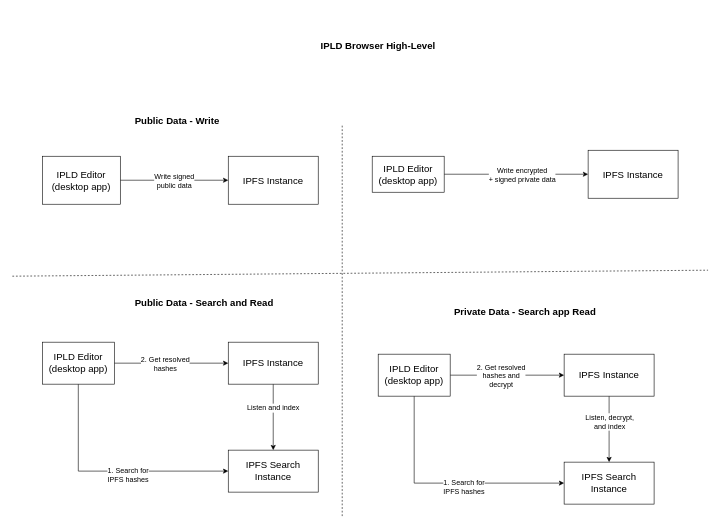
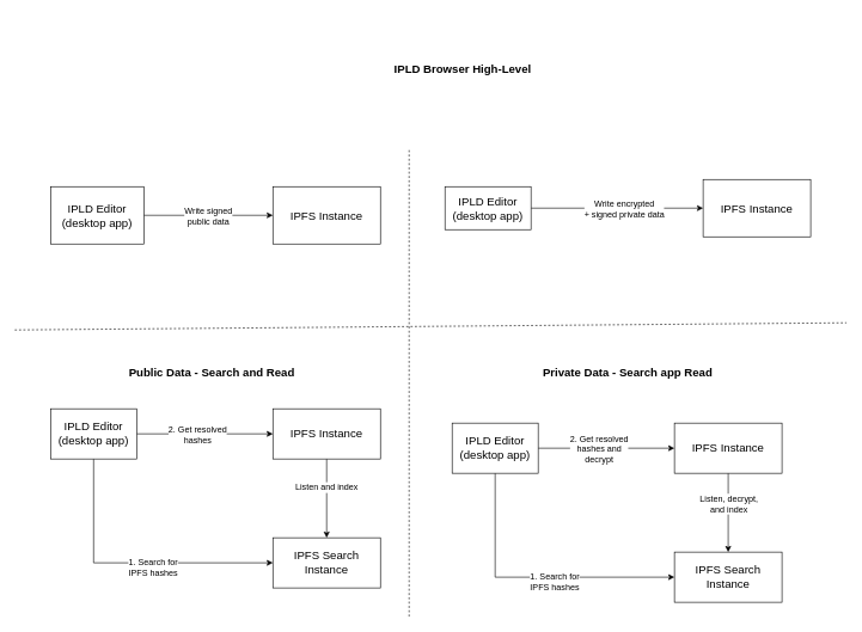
- <mxCell id="2" value="IPLD Browser High-Level" style="text;html=1;strokeColor=none;fillColor=none;align=center;verticalAlign=middle;whiteSpace=wrap;rounded=0;fontSize=16;fontStyle=1" vertex="1" parent="1"><mxGeometry x="350" y="20" width="560" height="110" as="geometry" /></mxCell>
+ <mxCell id="2" value="IPLD Browser High-Level" style="text;html=1;strokeColor=none;fillColor=none;align=center;verticalAlign=middle;whiteSpace=wrap;rounded=0;fontSize=16;fontStyle=1" vertex="1" parent="1"><mxGeometry x="365" y="40" width="560" height="110" as="geometry" /></mxCell>
- <mxCell id="3" value="Public Data - Write" style="text;html=1;strokeColor=none;fillColor=none;align=center;verticalAlign=middle;whiteSpace=wrap;rounded=0;fontSize=16;fontStyle=1" vertex="1" parent="1"><mxGeometry x="160" y="180" width="270" height="40" as="geometry" /></mxCell>
- <mxCell id="12" value="Public Data - Search and Read" style="text;html=1;strokeColor=none;fillColor=none;align=center;verticalAlign=middle;whiteSpace=wrap;rounded=0;fontSize=16;fontStyle=1" vertex="1" parent="1"><mxGeometry x="205" y="485" width="270" height="40" as="geometry" /></mxCell>
+ <mxCell id="12" value="Public Data - Search and Read" style="text;html=1;strokeColor=none;fillColor=none;align=center;verticalAlign=middle;whiteSpace=wrap;rounded=0;fontSize=16;fontStyle=1" vertex="1" parent="1"><mxGeometry x="160" y="500" width="270" height="40" as="geometry" /></mxCell>
